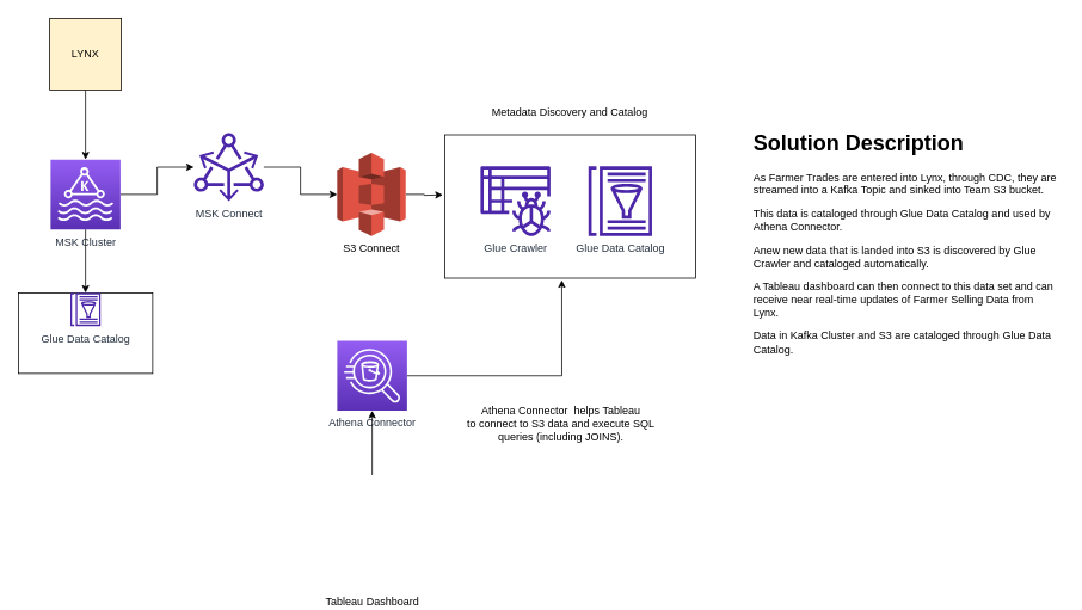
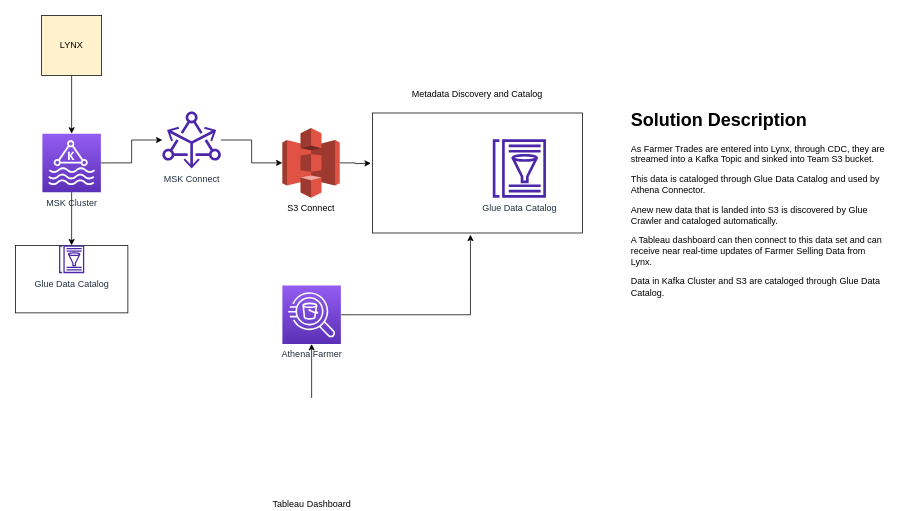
- <mxCell id="12" value="Glue Crawler" style="sketch=0;outlineConnect=0;fontColor=#232F3E;gradientColor=none;fillColor=#4D27AA;strokeColor=none;dashed=0;verticalLabelPosition=bottom;verticalAlign=top;align=center;html=1;fontSize=12;fontStyle=0;aspect=fixed;pointerEvents=1;shape=mxgraph.aws4.glue_crawlers;" vertex="1" parent="1"><mxGeometry x="536" y="185" width="78" height="78" as="geometry" /></mxCell>
- <mxCell id="11" value="Athena Connector" style="sketch=0;points=[[0,0,0],[0.25,0,0],[0.5,0,0],[0.75,0,0],[1,0,0],[0,1,0],[0.25,1,0],[0.5,1,0],[0.75,1,0],[1,1,0],[0,0.25,0],[0,0.5,0],[0,0.75,0],[1,0.25,0],[1,0.5,0],[1,0.75,0]];outlineConnect=0;fontColor=#232F3E;gradientColor=#945DF2;gradientDirection=north;fillColor=#5A30B5;strokeColor=#ffffff;dashed=0;verticalLabelPosition=bottom;verticalAlign=top;align=center;html=1;fontSize=12;fontStyle=0;aspect=fixed;shape=mxgraph.aws4.resourceIcon;resIcon=mxgraph.aws4.athena;" vertex="1" parent="1"><mxGeometry x="376" y="380" width="78" height="78" as="geometry" /></mxCell>
+ <mxCell id="11" value="Athena Farmer" style="sketch=0;points=[[0,0,0],[0.25,0,0],[0.5,0,0],[0.75,0,0],[1,0,0],[0,1,0],[0.25,1,0],[0.5,1,0],[0.75,1,0],[1,1,0],[0,0.25,0],[0,0.5,0],[0,0.75,0],[1,0.25,0],[1,0.5,0],[1,0.75,0]];outlineConnect=0;fontColor=#232F3E;gradientColor=#945DF2;gradientDirection=north;fillColor=#5A30B5;strokeColor=#ffffff;dashed=0;verticalLabelPosition=bottom;verticalAlign=top;align=center;html=1;fontSize=12;fontStyle=0;aspect=fixed;shape=mxgraph.aws4.resourceIcon;resIcon=mxgraph.aws4.athena;" vertex="1" parent="1"><mxGeometry x="376" y="380" width="78" height="78" as="geometry" /></mxCell>
- <mxCell id="20" value="Athena Connector&amp;nbsp; helps Tableau&lt;br&gt;to connect to S3 data and execute SQL queries (including JOINS)." style="text;html=1;strokeColor=none;fillColor=none;align=center;verticalAlign=middle;whiteSpace=wrap;rounded=0;" vertex="1" parent="1"><mxGeometry x="516" y="458" width="220" height="30" as="geometry" /></mxCell>
